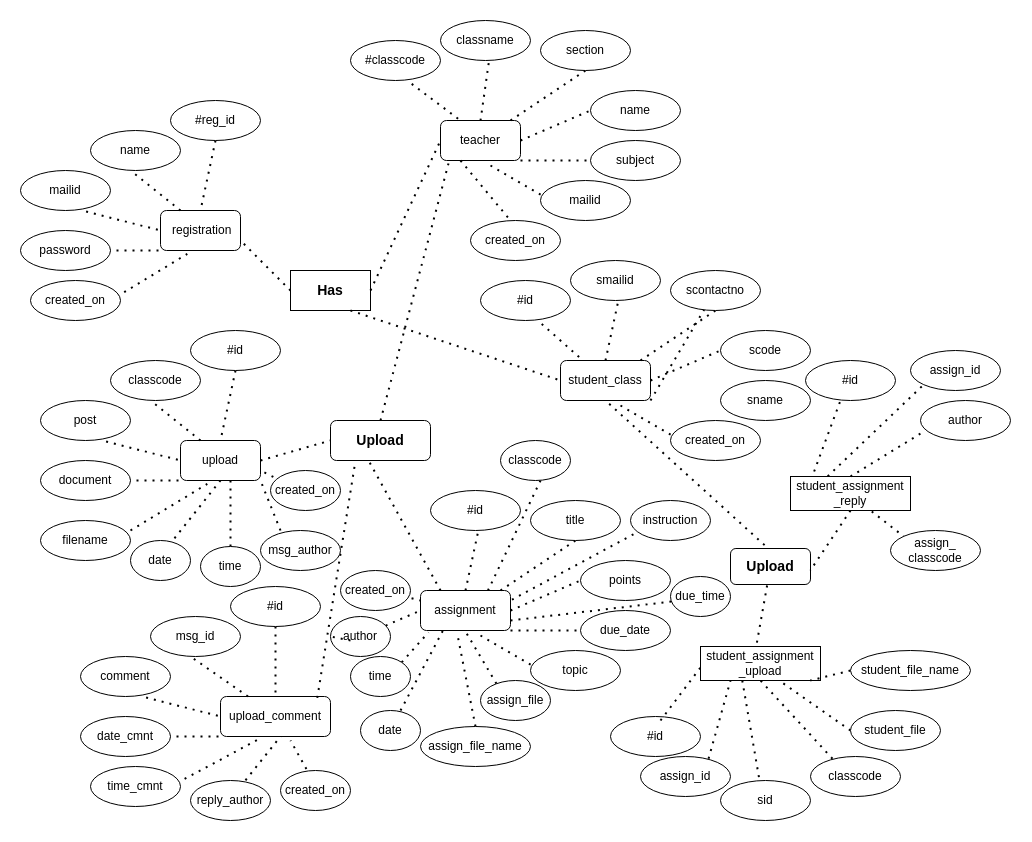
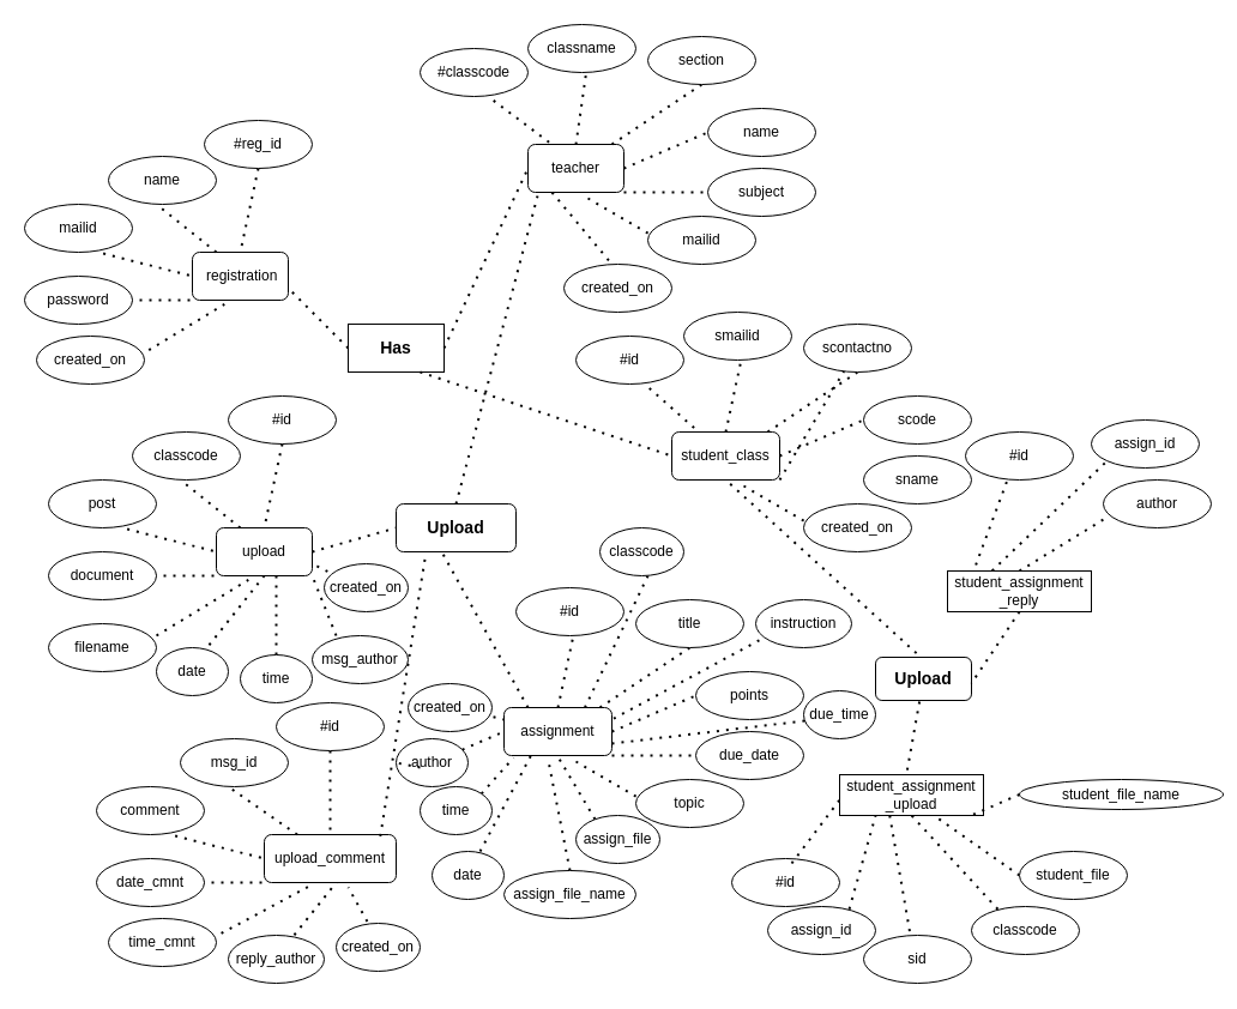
- <mxCell id="139" value="" style="endArrow=none;dashed=1;html=1;dashPattern=1 3;strokeWidth=2;exitX=0.677;exitY=1.029;exitDx=0;exitDy=0;exitPerimeter=0;entryX=0;entryY=0;entryDx=0;entryDy=0;" edge="1" parent="1" source="131" target="136"><mxGeometry width="50" height="50" relative="1" as="geometry"><mxPoint x="853.64" y="511.002" as="sourcePoint" /><mxPoint x="880" y="440" as="targetPoint" /></mxGeometry></mxCell>
- <mxCell id="136" value="assign_&lt;br&gt;classcode" style="ellipse;whiteSpace=wrap;html=1;" vertex="1" parent="1"><mxGeometry x="890" y="530" width="90" height="40" as="geometry" /></mxCell>
- <mxCell id="129" value="student_file_name" style="ellipse;whiteSpace=wrap;html=1;" vertex="1" parent="1"><mxGeometry x="850" y="650" width="120" height="40" as="geometry" /></mxCell>
+ <mxCell id="129" value="student_file_name" style="ellipse;whiteSpace=wrap;html=1;" vertex="1" parent="1"><mxGeometry x="850" y="650" width="170" height="25" as="geometry" /></mxCell>
